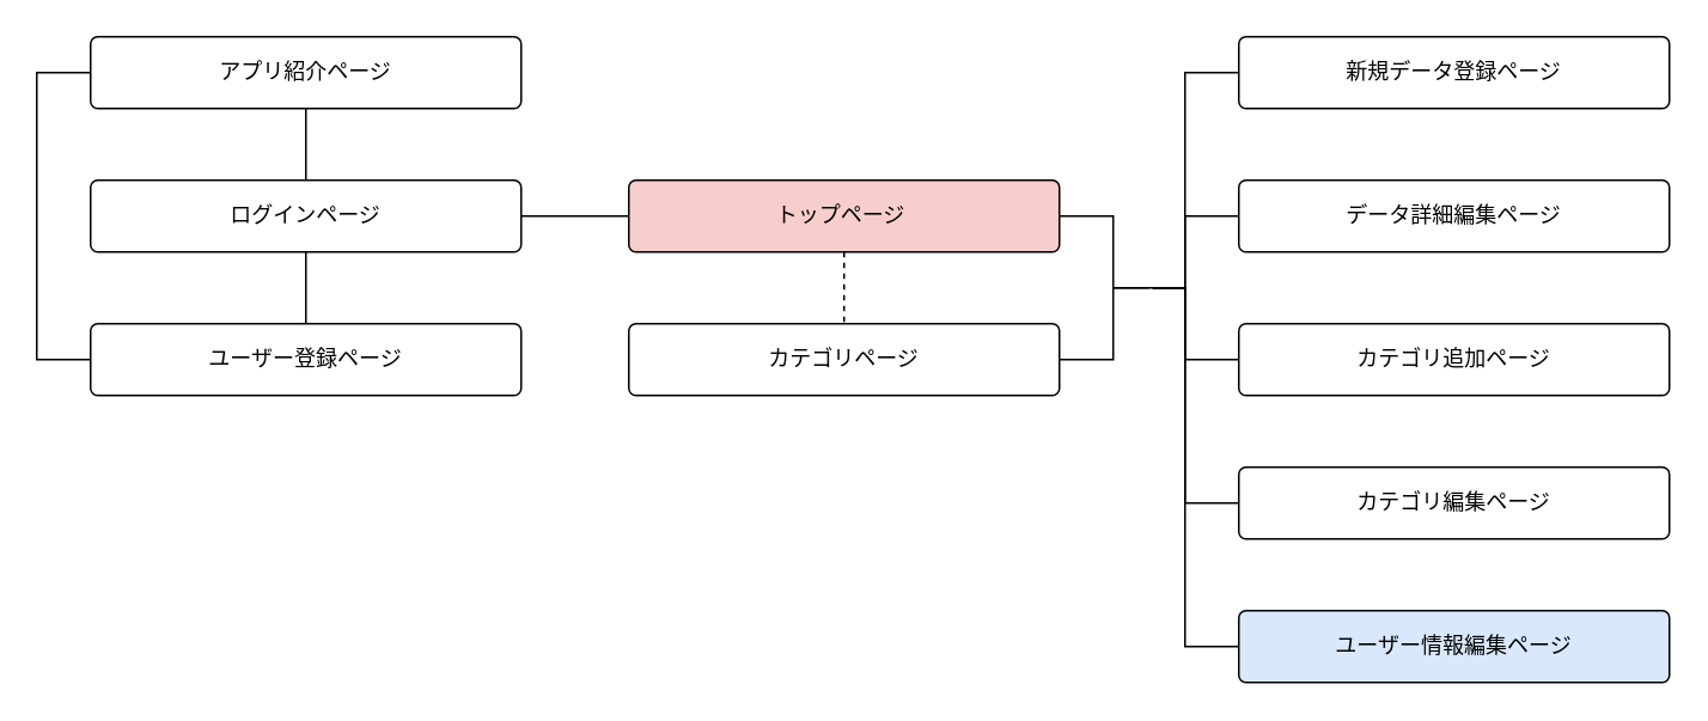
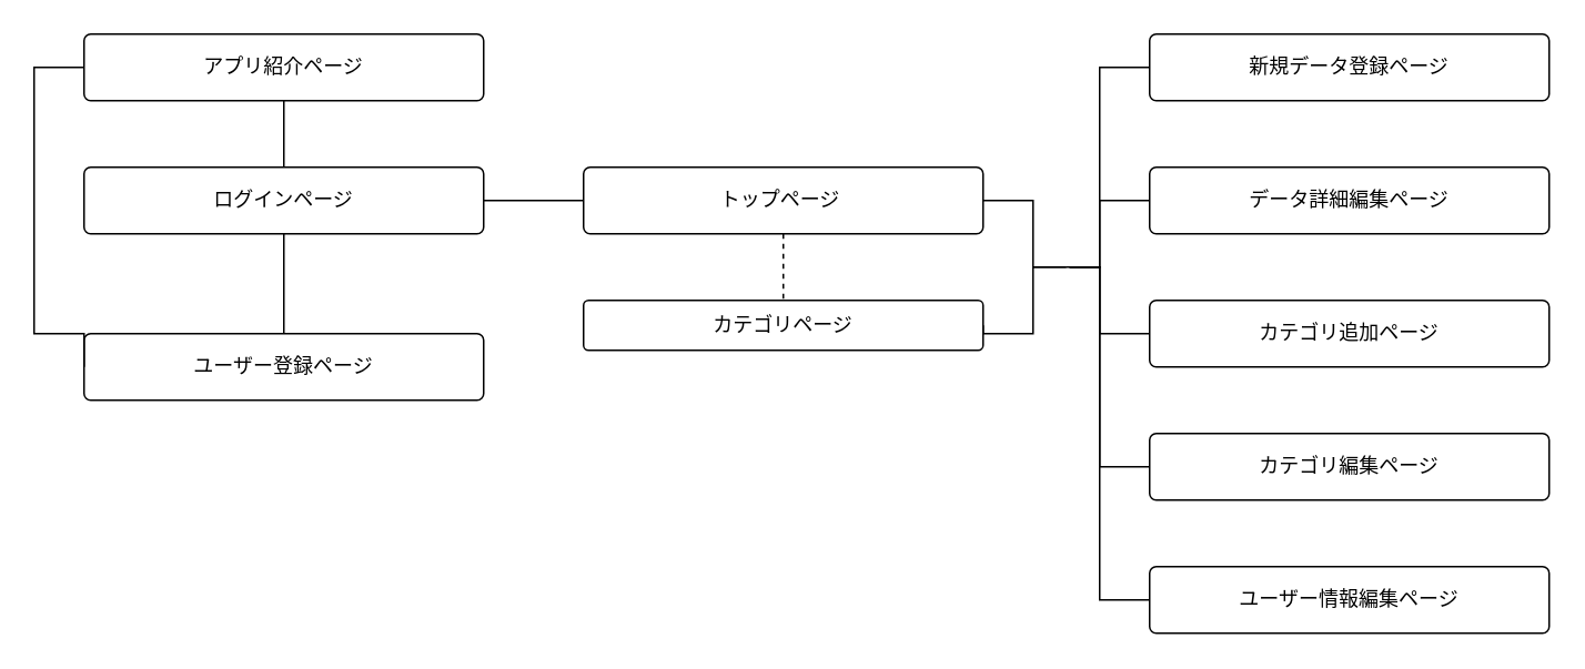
- <mxCell id="4" value="トップページ&amp;nbsp;" style="rounded=1;arcSize=10;whiteSpace=wrap;html=1;align=center;fillColor=#f8cecc;" parent="1" vertex="1"><mxGeometry x="350" y="100" width="240" height="40" as="geometry" /></mxCell>
+ <mxCell id="4" value="トップページ&amp;nbsp;" style="rounded=1;arcSize=10;whiteSpace=wrap;html=1;align=center;" parent="1" vertex="1"><mxGeometry x="350" y="100" width="240" height="40" as="geometry" /></mxCell>
- <mxCell id="13" value="ユーザー登録ページ" style="rounded=1;arcSize=10;whiteSpace=wrap;html=1;align=center;" parent="1" vertex="1"><mxGeometry x="50" y="180" width="240" height="40" as="geometry" /></mxCell>
+ <mxCell id="13" value="ユーザー登録ページ" style="rounded=1;arcSize=10;whiteSpace=wrap;html=1;align=center;" parent="1" vertex="1"><mxGeometry x="50" y="200" width="240" height="40" as="geometry" /></mxCell>
- <mxCell id="15" value="カテゴリページ" style="rounded=1;arcSize=10;whiteSpace=wrap;html=1;align=center;" parent="1" vertex="1"><mxGeometry x="350" y="180" width="240" height="40" as="geometry" /></mxCell>
+ <mxCell id="15" value="カテゴリページ" style="rounded=1;arcSize=10;whiteSpace=wrap;html=1;align=center;" parent="1" vertex="1"><mxGeometry x="350" y="180" width="240" height="30" as="geometry" /></mxCell>
- <mxCell id="14" value="ユーザー情報編集ページ" style="rounded=1;arcSize=10;whiteSpace=wrap;html=1;align=center;fillColor=#dae8fc;" parent="1" vertex="1"><mxGeometry x="690" y="340" width="240" height="40" as="geometry" /></mxCell>
+ <mxCell id="14" value="ユーザー情報編集ページ" style="rounded=1;arcSize=10;whiteSpace=wrap;html=1;align=center;" parent="1" vertex="1"><mxGeometry x="690" y="340" width="240" height="40" as="geometry" /></mxCell>
